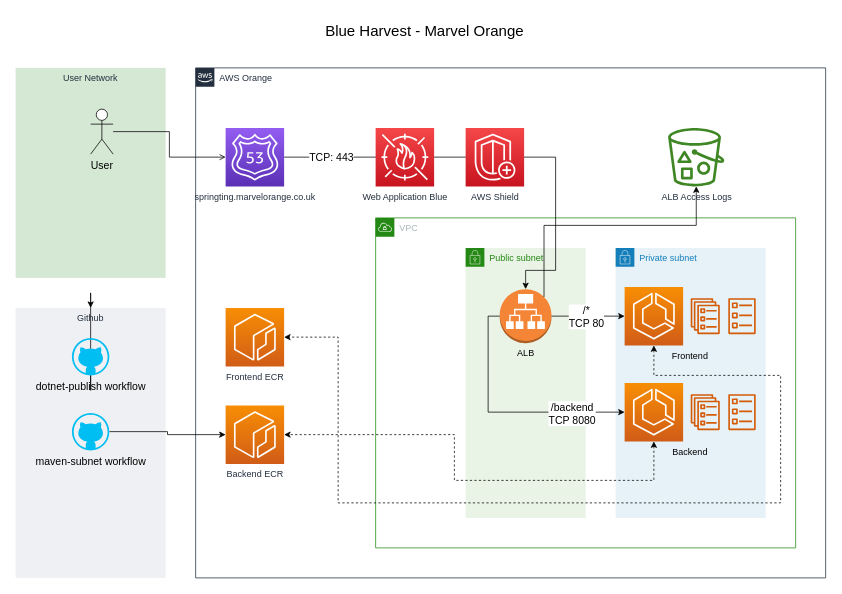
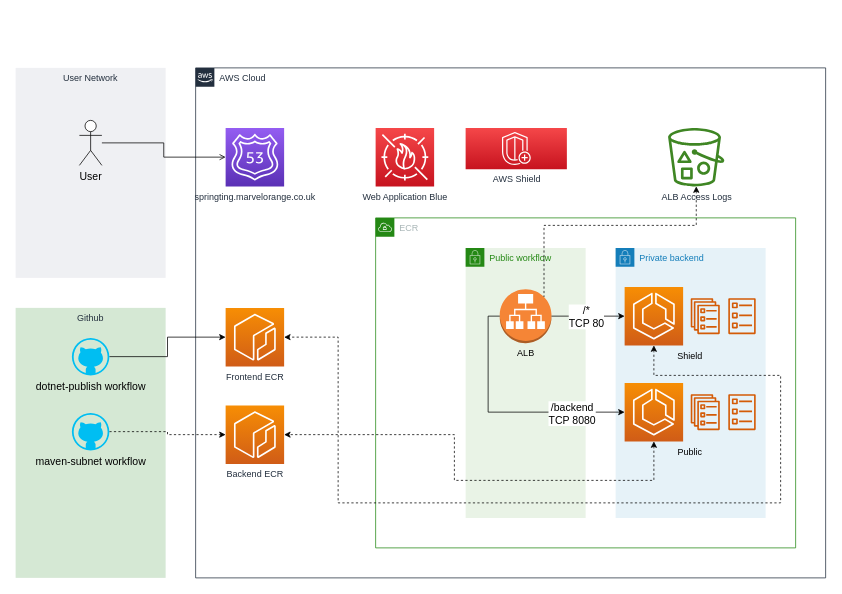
- <mxCell id="38" value="Blue Harvest - Marvel Orange" style="text;html=1;align=center;verticalAlign=middle;resizable=0;points=[];autosize=1;strokeColor=none;fillColor=none;fontSize=20;" vertex="1" parent="1"><mxGeometry x="420" y="20" width="290" height="40" as="geometry" /></mxCell>
- <mxCell id="2" value="AWS Orange" style="points=[[0,0],[0.25,0],[0.5,0],[0.75,0],[1,0],[1,0.25],[1,0.5],[1,0.75],[1,1],[0.75,1],[0.5,1],[0.25,1],[0,1],[0,0.75],[0,0.5],[0,0.25]];outlineConnect=0;gradientColor=none;html=1;whiteSpace=wrap;fontSize=12;fontStyle=0;container=1;pointerEvents=0;collapsible=0;recursiveResize=0;shape=mxgraph.aws4.group;grIcon=mxgraph.aws4.group_aws_cloud_alt;strokeColor=#232F3E;fillColor=none;verticalAlign=top;align=left;spacingLeft=30;fontColor=#232F3E;dashed=0;" parent="1" vertex="1"><mxGeometry x="260" y="90" width="840" height="680" as="geometry" /></mxCell>
+ <mxCell id="2" value="AWS Cloud" style="points=[[0,0],[0.25,0],[0.5,0],[0.75,0],[1,0],[1,0.25],[1,0.5],[1,0.75],[1,1],[0.75,1],[0.5,1],[0.25,1],[0,1],[0,0.75],[0,0.5],[0,0.25]];outlineConnect=0;gradientColor=none;html=1;whiteSpace=wrap;fontSize=12;fontStyle=0;container=1;pointerEvents=0;collapsible=0;recursiveResize=0;shape=mxgraph.aws4.group;grIcon=mxgraph.aws4.group_aws_cloud_alt;strokeColor=#232F3E;fillColor=none;verticalAlign=top;align=left;spacingLeft=30;fontColor=#232F3E;dashed=0;" parent="1" vertex="1"><mxGeometry x="260" y="90" width="840" height="680" as="geometry" /></mxCell>
- <mxCell id="33" value="User" style="shape=umlActor;verticalLabelPosition=bottom;verticalAlign=top;html=1;outlineConnect=0;fontSize=14;" parent="1" vertex="1"><mxGeometry x="120" y="145" width="30" height="60" as="geometry" /></mxCell>
+ <mxCell id="33" value="User" style="shape=umlActor;verticalLabelPosition=bottom;verticalAlign=top;html=1;outlineConnect=0;fontSize=14;" parent="1" vertex="1"><mxGeometry x="105" y="160" width="30" height="60" as="geometry" /></mxCell>
- <mxCell id="24" value="AWS Shield" style="sketch=0;points=[[0,0,0],[0.25,0,0],[0.5,0,0],[0.75,0,0],[1,0,0],[0,1,0],[0.25,1,0],[0.5,1,0],[0.75,1,0],[1,1,0],[0,0.25,0],[0,0.5,0],[0,0.75,0],[1,0.25,0],[1,0.5,0],[1,0.75,0]];outlineConnect=0;fontColor=#232F3E;gradientColor=#F54749;gradientDirection=north;fillColor=#C7131F;strokeColor=#ffffff;dashed=0;verticalLabelPosition=bottom;verticalAlign=top;align=center;html=1;fontSize=12;fontStyle=0;aspect=fixed;shape=mxgraph.aws4.resourceIcon;resIcon=mxgraph.aws4.shield;" parent="2" vertex="1"><mxGeometry x="360" y="80" width="78" height="78" as="geometry" /></mxCell>
+ <mxCell id="24" value="AWS Shield" style="sketch=0;points=[[0,0,0],[0.25,0,0],[0.5,0,0],[0.75,0,0],[1,0,0],[0,1,0],[0.25,1,0],[0.5,1,0],[0.75,1,0],[1,1,0],[0,0.25,0],[0,0.5,0],[0,0.75,0],[1,0.25,0],[1,0.5,0],[1,0.75,0]];outlineConnect=0;fontColor=#232F3E;gradientColor=#F54749;gradientDirection=north;fillColor=#C7131F;strokeColor=#ffffff;dashed=0;verticalLabelPosition=bottom;verticalAlign=top;align=center;html=1;fontSize=12;fontStyle=0;aspect=fixed;shape=mxgraph.aws4.resourceIcon;resIcon=mxgraph.aws4.shield;" parent="2" vertex="1"><mxGeometry x="360" y="80" width="135" height="55" as="geometry" /></mxCell>
- <mxCell id="31" value="User Network" style="fillColor=#d5e8d4;strokeColor=none;dashed=0;verticalAlign=top;fontStyle=0;fontColor=#232F3D;" parent="1" vertex="1"><mxGeometry x="20" y="90" width="200" height="280" as="geometry" /></mxCell>
+ <mxCell id="31" value="User Network" style="fillColor=#EFF0F3;strokeColor=none;dashed=0;verticalAlign=top;fontStyle=0;fontColor=#232F3D;" parent="1" vertex="1"><mxGeometry x="20" y="90" width="200" height="280" as="geometry" /></mxCell>
- <mxCell id="20" value="" style="edgeStyle=orthogonalEdgeStyle;rounded=0;orthogonalLoop=1;jettySize=auto;html=1;fontSize=14;entryX=0.5;entryY=0;entryDx=0;entryDy=0;entryPerimeter=0;" parent="2" source="22" target="5" edge="1"><mxGeometry relative="1" as="geometry"><mxPoint x="177" y="119" as="targetPoint" /><Array as="points"><mxPoint x="480" y="119" /><mxPoint x="480" y="270" /><mxPoint x="440" y="270" /></Array></mxGeometry></mxCell>
- <mxCell id="21" value="TCP: 443" style="edgeLabel;html=1;align=center;verticalAlign=middle;resizable=0;points=[];fontSize=14;" parent="20" vertex="1" connectable="0"><mxGeometry x="-0.785" y="1" relative="1" as="geometry"><mxPoint as="offset" /></mxGeometry></mxCell>
- <mxCell id="28" value="" style="edgeStyle=orthogonalEdgeStyle;rounded=0;orthogonalLoop=1;jettySize=auto;html=1;dashed=0;fontSize=14;startArrow=classic;startFill=1;entryX=0.855;entryY=0.145;entryDx=0;entryDy=0;entryPerimeter=0;endArrow=none;endFill=0;" parent="2" source="29" target="5" edge="1"><mxGeometry relative="1" as="geometry"><mxPoint x="762.5" y="119" as="targetPoint" /><Array as="points"><mxPoint x="668" y="210" /><mxPoint x="465" y="210" /></Array></mxGeometry></mxCell>
+ <mxCell id="28" value="" style="edgeStyle=orthogonalEdgeStyle;rounded=0;orthogonalLoop=1;jettySize=auto;html=1;dashed=1;fontSize=14;startArrow=classic;startFill=1;entryX=0.855;entryY=0.145;entryDx=0;entryDy=0;entryPerimeter=0;endArrow=none;endFill=0;" parent="2" source="29" target="5" edge="1"><mxGeometry relative="1" as="geometry"><mxPoint x="762.5" y="119" as="targetPoint" /><Array as="points"><mxPoint x="668" y="210" /><mxPoint x="465" y="210" /></Array></mxGeometry></mxCell>
- <mxCell id="3" value="VPC" style="points=[[0,0],[0.25,0],[0.5,0],[0.75,0],[1,0],[1,0.25],[1,0.5],[1,0.75],[1,1],[0.75,1],[0.5,1],[0.25,1],[0,1],[0,0.75],[0,0.5],[0,0.25]];outlineConnect=0;gradientColor=none;html=1;whiteSpace=wrap;fontSize=12;fontStyle=0;container=1;pointerEvents=0;collapsible=0;recursiveResize=0;shape=mxgraph.aws4.group;grIcon=mxgraph.aws4.group_vpc;strokeColor=#248814;fillColor=none;verticalAlign=top;align=left;spacingLeft=30;fontColor=#AAB7B8;dashed=0;" parent="2" vertex="1"><mxGeometry x="240" y="200" width="560" height="440" as="geometry" /></mxCell>
+ <mxCell id="3" value="ECR" style="points=[[0,0],[0.25,0],[0.5,0],[0.75,0],[1,0],[1,0.25],[1,0.5],[1,0.75],[1,1],[0.75,1],[0.5,1],[0.25,1],[0,1],[0,0.75],[0,0.5],[0,0.25]];outlineConnect=0;gradientColor=none;html=1;whiteSpace=wrap;fontSize=12;fontStyle=0;container=1;pointerEvents=0;collapsible=0;recursiveResize=0;shape=mxgraph.aws4.group;grIcon=mxgraph.aws4.group_vpc;strokeColor=#248814;fillColor=none;verticalAlign=top;align=left;spacingLeft=30;fontColor=#AAB7B8;dashed=0;" parent="2" vertex="1"><mxGeometry x="240" y="200" width="560" height="440" as="geometry" /></mxCell>
- <mxCell id="4" value="Public subnet" style="points=[[0,0],[0.25,0],[0.5,0],[0.75,0],[1,0],[1,0.25],[1,0.5],[1,0.75],[1,1],[0.75,1],[0.5,1],[0.25,1],[0,1],[0,0.75],[0,0.5],[0,0.25]];outlineConnect=0;gradientColor=none;html=1;whiteSpace=wrap;fontSize=12;fontStyle=0;container=1;pointerEvents=0;collapsible=0;recursiveResize=0;shape=mxgraph.aws4.group;grIcon=mxgraph.aws4.group_security_group;grStroke=0;strokeColor=#248814;fillColor=#E9F3E6;verticalAlign=top;align=left;spacingLeft=30;fontColor=#248814;dashed=0;" parent="3" vertex="1"><mxGeometry x="120" y="40" width="160" height="360" as="geometry" /></mxCell>
+ <mxCell id="4" value="Public workflow" style="points=[[0,0],[0.25,0],[0.5,0],[0.75,0],[1,0],[1,0.25],[1,0.5],[1,0.75],[1,1],[0.75,1],[0.5,1],[0.25,1],[0,1],[0,0.75],[0,0.5],[0,0.25]];outlineConnect=0;gradientColor=none;html=1;whiteSpace=wrap;fontSize=12;fontStyle=0;container=1;pointerEvents=0;collapsible=0;recursiveResize=0;shape=mxgraph.aws4.group;grIcon=mxgraph.aws4.group_security_group;grStroke=0;strokeColor=#248814;fillColor=#E9F3E6;verticalAlign=top;align=left;spacingLeft=30;fontColor=#248814;dashed=0;" parent="3" vertex="1"><mxGeometry x="120" y="40" width="160" height="360" as="geometry" /></mxCell>
- <mxCell id="6" value="Private subnet" style="points=[[0,0],[0.25,0],[0.5,0],[0.75,0],[1,0],[1,0.25],[1,0.5],[1,0.75],[1,1],[0.75,1],[0.5,1],[0.25,1],[0,1],[0,0.75],[0,0.5],[0,0.25]];outlineConnect=0;gradientColor=none;html=1;whiteSpace=wrap;fontSize=12;fontStyle=0;container=1;pointerEvents=0;collapsible=0;recursiveResize=0;shape=mxgraph.aws4.group;grIcon=mxgraph.aws4.group_security_group;grStroke=0;strokeColor=#147EBA;fillColor=#E6F2F8;verticalAlign=top;align=left;spacingLeft=30;fontColor=#147EBA;dashed=0;" parent="3" vertex="1"><mxGeometry x="320" y="40" width="200" height="360" as="geometry" /></mxCell>
+ <mxCell id="6" value="Private backend" style="points=[[0,0],[0.25,0],[0.5,0],[0.75,0],[1,0],[1,0.25],[1,0.5],[1,0.75],[1,1],[0.75,1],[0.5,1],[0.25,1],[0,1],[0,0.75],[0,0.5],[0,0.25]];outlineConnect=0;gradientColor=none;html=1;whiteSpace=wrap;fontSize=12;fontStyle=0;container=1;pointerEvents=0;collapsible=0;recursiveResize=0;shape=mxgraph.aws4.group;grIcon=mxgraph.aws4.group_security_group;grStroke=0;strokeColor=#147EBA;fillColor=#E6F2F8;verticalAlign=top;align=left;spacingLeft=30;fontColor=#147EBA;dashed=0;" parent="3" vertex="1"><mxGeometry x="320" y="40" width="200" height="360" as="geometry" /></mxCell>
- <mxCell id="34" value="" style="edgeStyle=orthogonalEdgeStyle;rounded=0;orthogonalLoop=1;jettySize=auto;html=1;fontSize=14;" parent="1" source="35" target="30" edge="1"><mxGeometry relative="1" as="geometry"><mxPoint x="190" y="475" as="targetPoint" /></mxGeometry></mxCell>
+ <mxCell id="34" value="" style="edgeStyle=orthogonalEdgeStyle;rounded=0;orthogonalLoop=1;jettySize=auto;html=1;fontSize=14;entryX=0;entryY=0.5;entryDx=0;entryDy=0;entryPerimeter=0;" parent="1" source="35" target="19" edge="1"><mxGeometry relative="1" as="geometry"><mxPoint x="190" y="475" as="targetPoint" /></mxGeometry></mxCell>
- <mxCell id="30" value="Github" style="fillColor=#EFF0F3;strokeColor=none;dashed=0;verticalAlign=top;fontStyle=0;fontColor=#232F3D;" parent="1" vertex="1"><mxGeometry x="20" y="410" width="200" height="360" as="geometry" /></mxCell>
+ <mxCell id="30" value="Github" style="fillColor=#d5e8d4;strokeColor=none;dashed=0;verticalAlign=top;fontStyle=0;fontColor=#232F3D;" parent="1" vertex="1"><mxGeometry x="20" y="410" width="200" height="360" as="geometry" /></mxCell>
- <mxCell id="7" value="Frontend" style="group;labelPosition=center;verticalLabelPosition=bottom;align=center;verticalAlign=top;" parent="6" vertex="1" connectable="0"><mxGeometry x="12" y="52" width="175" height="78" as="geometry" /></mxCell>
+ <mxCell id="7" value="Shield" style="group;labelPosition=center;verticalLabelPosition=bottom;align=center;verticalAlign=top;" parent="6" vertex="1" connectable="0"><mxGeometry x="12" y="52" width="175" height="78" as="geometry" /></mxCell>
- <mxCell id="36" value="" style="edgeStyle=orthogonalEdgeStyle;rounded=0;orthogonalLoop=1;jettySize=auto;html=1;fontSize=14;" parent="1" source="37" target="25" edge="1"><mxGeometry relative="1" as="geometry"><mxPoint x="190" y="575" as="targetPoint" /></mxGeometry></mxCell>
+ <mxCell id="36" value="" style="edgeStyle=orthogonalEdgeStyle;rounded=0;orthogonalLoop=1;jettySize=auto;html=1;fontSize=14;dashed=1;" parent="1" source="37" target="25" edge="1"><mxGeometry relative="1" as="geometry"><mxPoint x="190" y="575" as="targetPoint" /></mxGeometry></mxCell>
- <mxCell id="11" value="Backend" style="group;labelPosition=center;verticalLabelPosition=bottom;align=center;verticalAlign=top;" parent="6" vertex="1" connectable="0"><mxGeometry x="12" y="180" width="175" height="78" as="geometry" /></mxCell>
+ <mxCell id="11" value="Public" style="group;labelPosition=center;verticalLabelPosition=bottom;align=center;verticalAlign=top;" parent="6" vertex="1" connectable="0"><mxGeometry x="12" y="180" width="175" height="78" as="geometry" /></mxCell>
